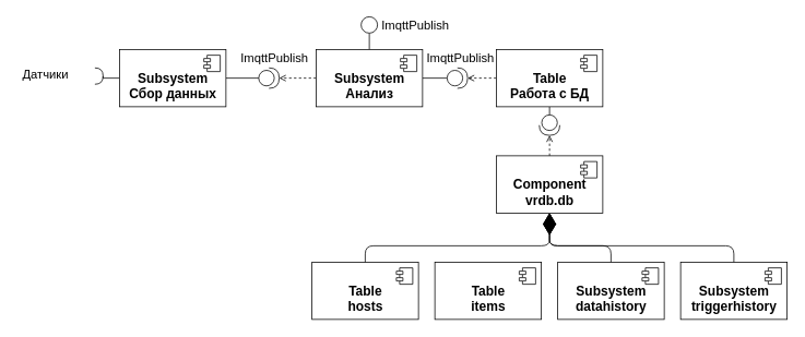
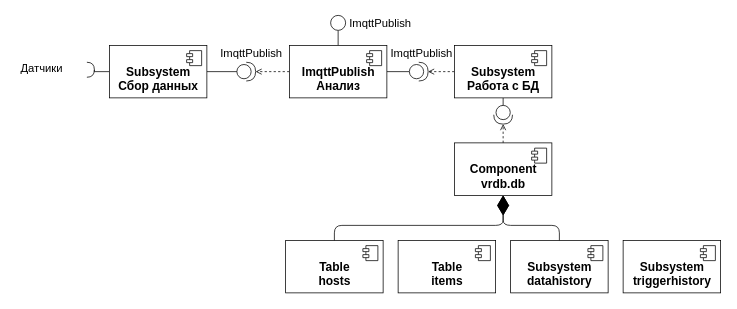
- <mxCell id="5" value="&lt;font style=&quot;font-size: 16px&quot;&gt;&lt;br&gt;&lt;/font&gt;&lt;font&gt;&lt;b style=&quot;font-size: 16px&quot;&gt;Subsystem&lt;/b&gt;&lt;br&gt;&lt;span style=&quot;font-size: 16px&quot;&gt;&lt;b&gt;Анализ&lt;/b&gt;&lt;/span&gt;&lt;br&gt;&lt;/font&gt;" style="html=1;dropTarget=0;" vertex="1" parent="1"><mxGeometry x="385" y="60" width="130" height="70" as="geometry" /></mxCell>
+ <mxCell id="5" value="&lt;font style=&quot;font-size: 16px&quot;&gt;&lt;br&gt;&lt;/font&gt;&lt;font&gt;&lt;b style=&quot;font-size: 16px&quot;&gt;ImqttPublish&lt;/b&gt;&lt;br&gt;&lt;span style=&quot;font-size: 16px&quot;&gt;&lt;b&gt;Анализ&lt;/b&gt;&lt;/span&gt;&lt;br&gt;&lt;/font&gt;" style="html=1;dropTarget=0;" vertex="1" parent="1"><mxGeometry x="385" y="60" width="130" height="70" as="geometry" /></mxCell>
- <mxCell id="14" value="&lt;font style=&quot;font-size: 16px&quot;&gt;&lt;br&gt;&lt;/font&gt;&lt;font&gt;&lt;b style=&quot;font-size: 16px&quot;&gt;Table&lt;/b&gt;&lt;br&gt;&lt;span style=&quot;font-size: 16px&quot;&gt;&lt;b&gt;Работа с БД&lt;/b&gt;&lt;/span&gt;&lt;br&gt;&lt;/font&gt;" style="html=1;dropTarget=0;" vertex="1" parent="1"><mxGeometry x="605" y="60" width="130" height="70" as="geometry" /></mxCell>
+ <mxCell id="14" value="&lt;font style=&quot;font-size: 16px&quot;&gt;&lt;br&gt;&lt;/font&gt;&lt;font&gt;&lt;b style=&quot;font-size: 16px&quot;&gt;Subsystem&lt;/b&gt;&lt;br&gt;&lt;span style=&quot;font-size: 16px&quot;&gt;&lt;b&gt;Работа с БД&lt;/b&gt;&lt;/span&gt;&lt;br&gt;&lt;/font&gt;" style="html=1;dropTarget=0;" vertex="1" parent="1"><mxGeometry x="605" y="60" width="130" height="70" as="geometry" /></mxCell>
- <mxCell id="36" value="" style="endArrow=diamondThin;endFill=1;endSize=24;html=1;exitX=0.5;exitY=0;exitDx=0;exitDy=0;entryX=0.5;entryY=1;entryDx=0;entryDy=0;" edge="1" parent="1" source="25" target="17"><mxGeometry width="160" relative="1" as="geometry"><mxPoint x="455" y="330" as="sourcePoint" /><mxPoint x="680" y="270" as="targetPoint" /><Array as="points"><mxPoint x="895" y="300" /><mxPoint x="670" y="300" /></Array></mxGeometry></mxCell>
